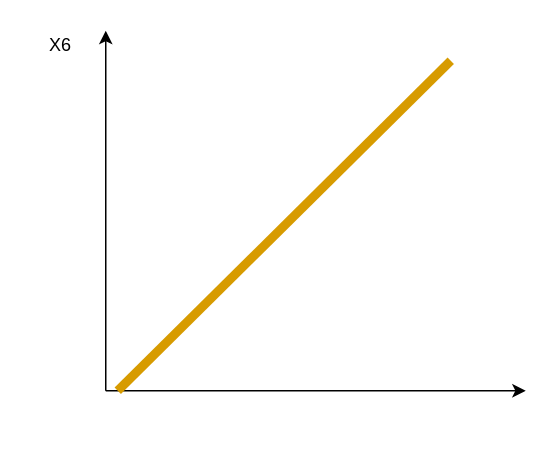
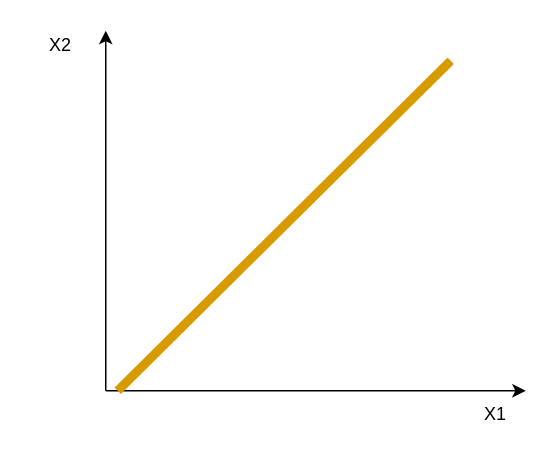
- <mxCell id="4" value="X6" style="text;html=1;strokeColor=none;fillColor=none;align=center;verticalAlign=middle;whiteSpace=wrap;rounded=0;" vertex="1" parent="2"><mxGeometry width="40" height="20" as="geometry" /></mxCell>
+ <mxCell id="4" value="X2" style="text;html=1;strokeColor=none;fillColor=none;align=center;verticalAlign=middle;whiteSpace=wrap;rounded=0;" vertex="1" parent="2"><mxGeometry width="40" height="20" as="geometry" /></mxCell>
+ <mxCell id="3" value="X1" style="text;html=1;strokeColor=none;fillColor=none;align=center;verticalAlign=middle;whiteSpace=wrap;rounded=0;" vertex="1" parent="2"><mxGeometry x="290" y="246" width="40" height="20" as="geometry" /></mxCell>
